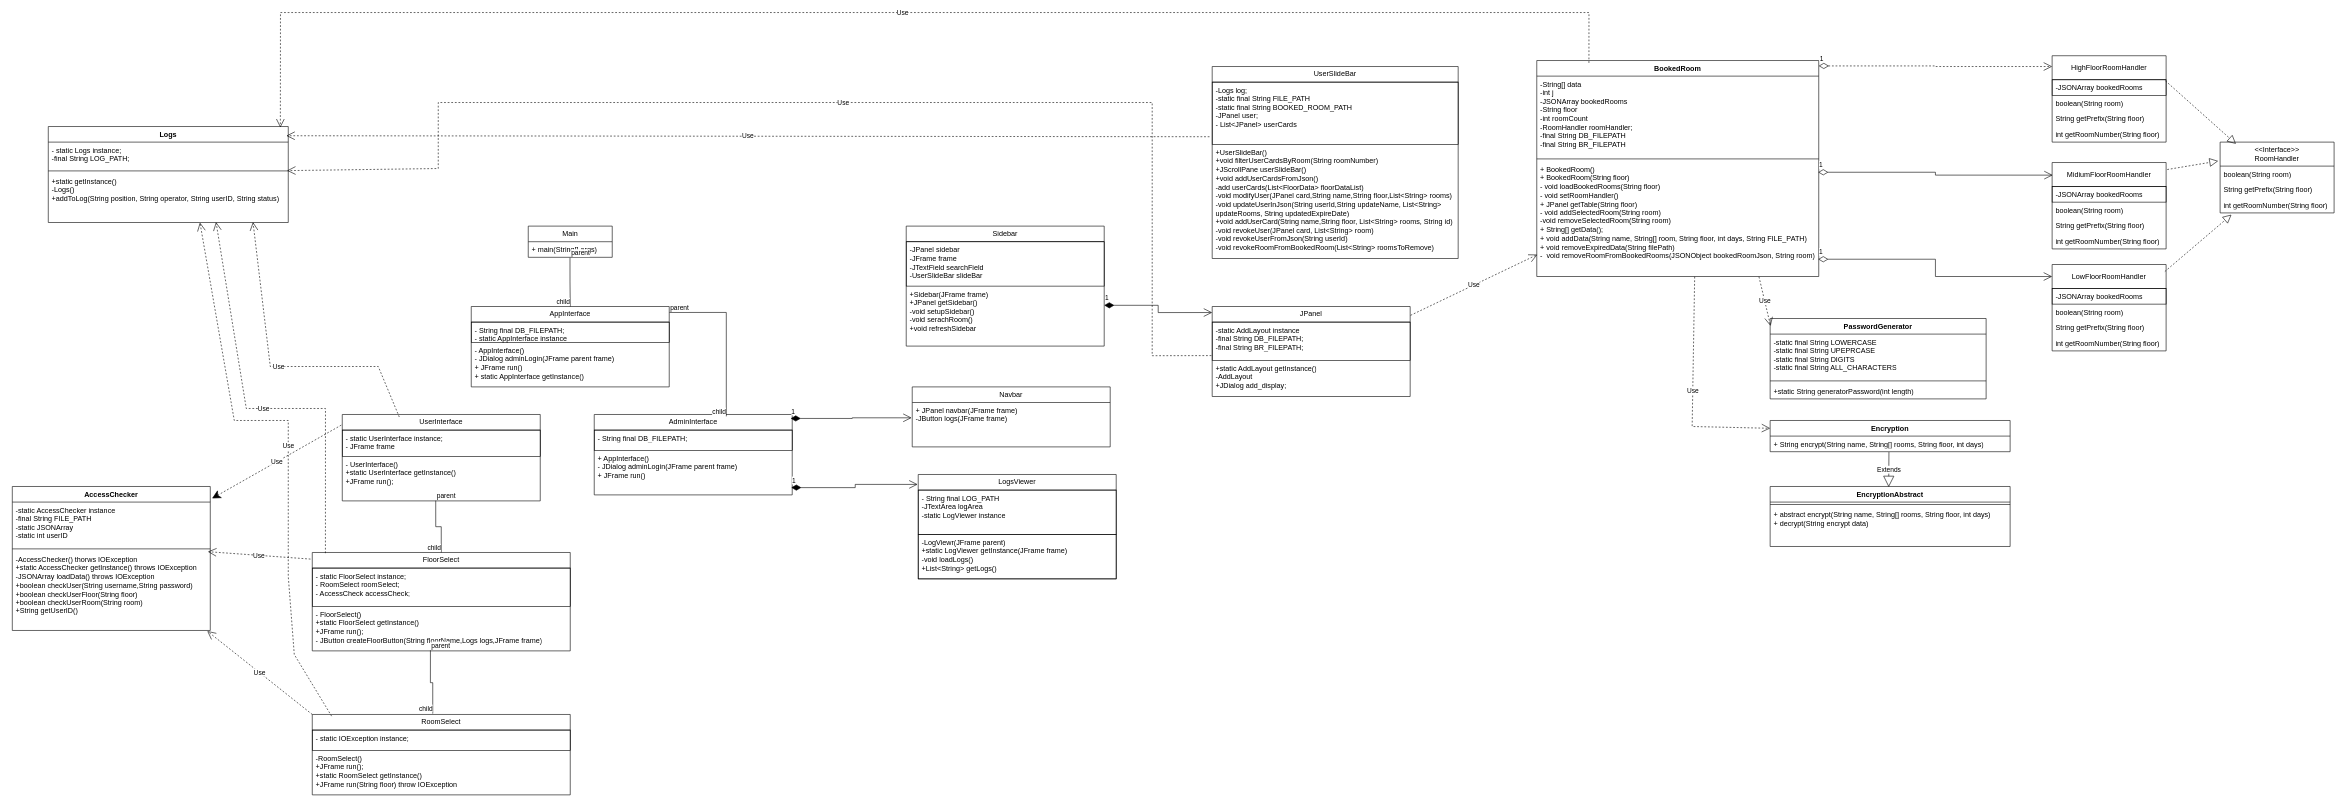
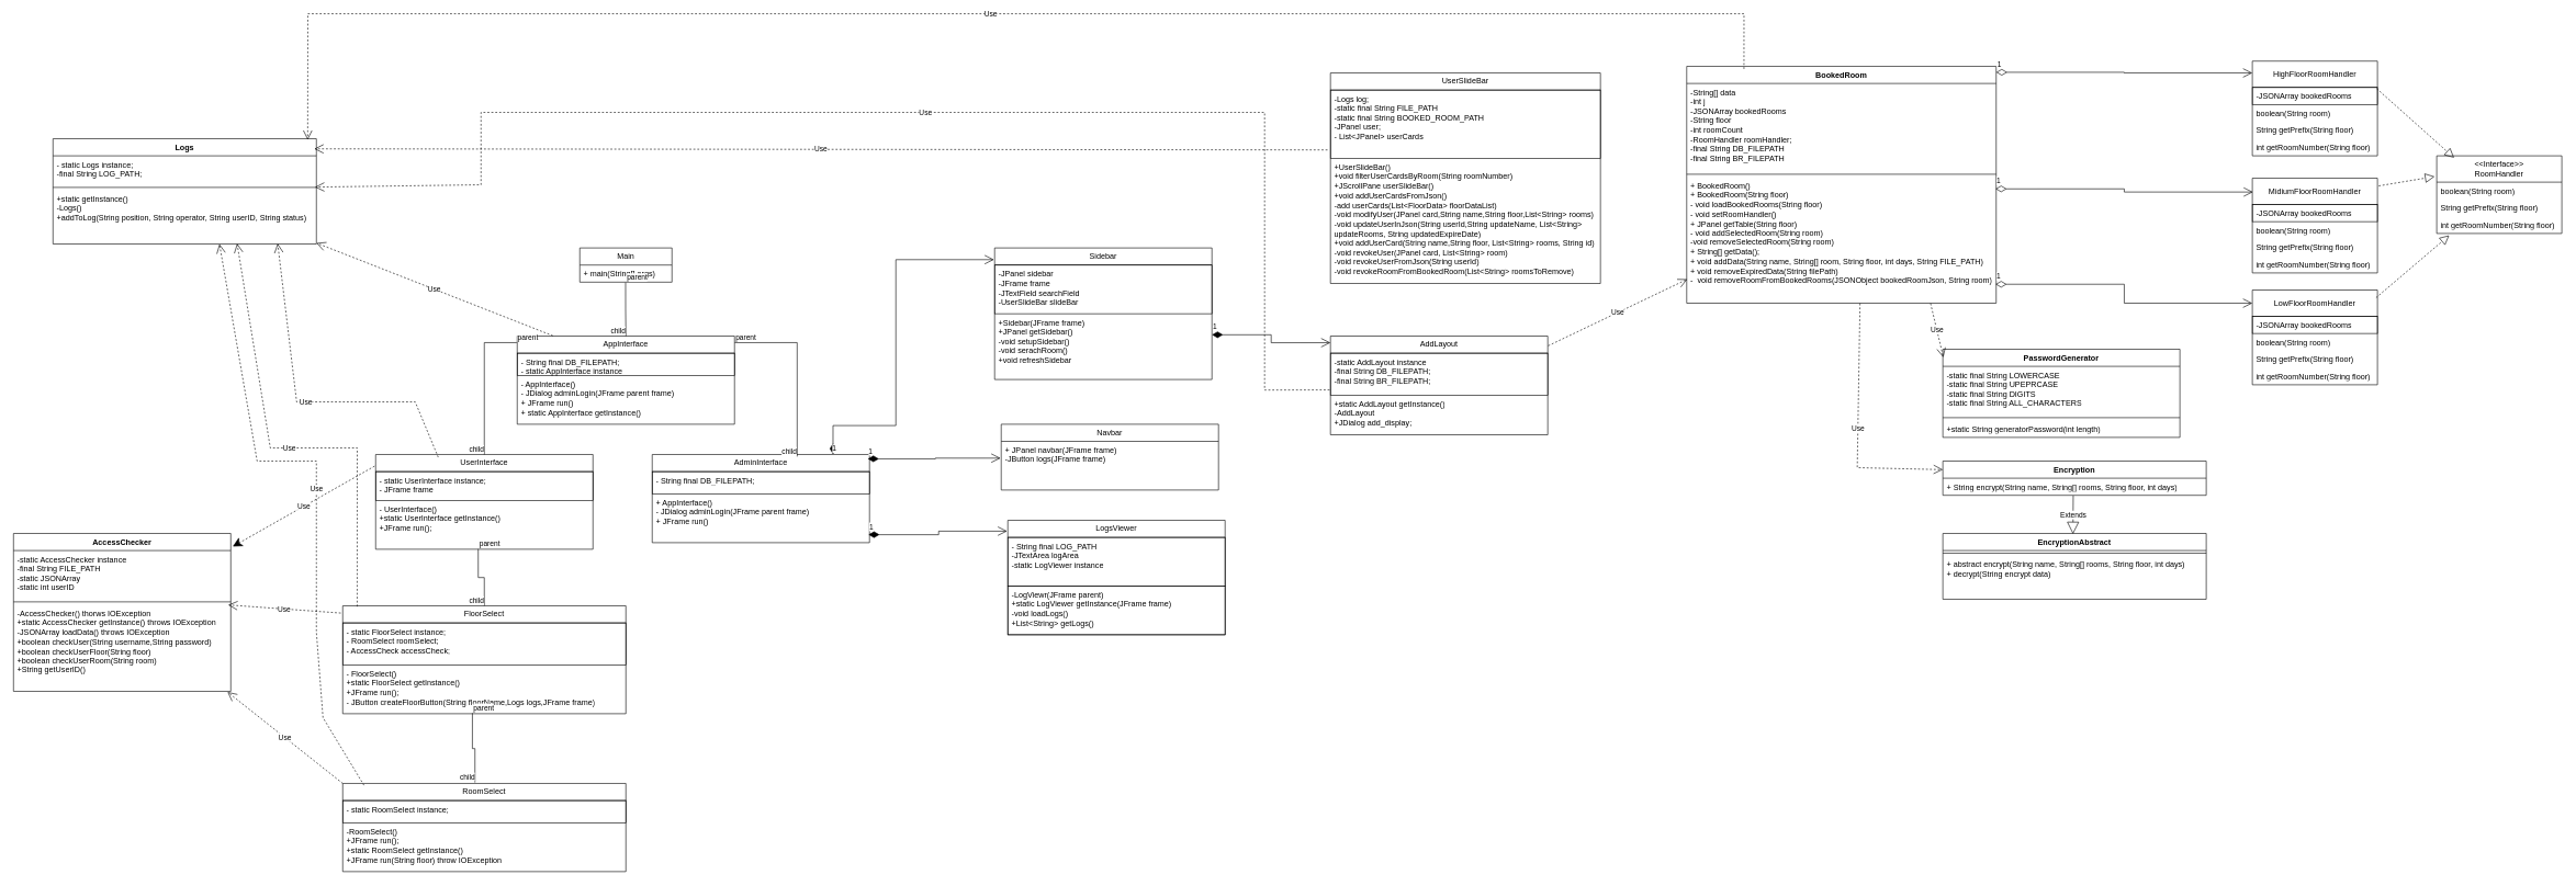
- <mxCell id="105" value="1" style="endArrow=open;html=1;endSize=12;startArrow=diamondThin;startSize=14;startFill=0;edgeStyle=orthogonalEdgeStyle;align=left;verticalAlign=bottom;rounded=0;exitX=1;exitY=0.025;exitDx=0;exitDy=0;exitPerimeter=0;entryX=0;entryY=0.125;entryDx=0;entryDy=0;entryPerimeter=0;dashed=1;" parent="1" source="37" target="45" edge="1"><mxGeometry x="-1" y="3" relative="1" as="geometry"><mxPoint x="3120" y="240" as="sourcePoint" /><mxPoint x="3280" y="240" as="targetPoint" /></mxGeometry></mxCell>
+ <mxCell id="105" value="1" style="endArrow=open;html=1;endSize=12;startArrow=diamondThin;startSize=14;startFill=0;edgeStyle=orthogonalEdgeStyle;align=left;verticalAlign=bottom;rounded=0;exitX=1;exitY=0.025;exitDx=0;exitDy=0;exitPerimeter=0;entryX=0;entryY=0.125;entryDx=0;entryDy=0;entryPerimeter=0;" parent="1" source="37" target="45" edge="1"><mxGeometry x="-1" y="3" relative="1" as="geometry"><mxPoint x="3120" y="240" as="sourcePoint" /><mxPoint x="3280" y="240" as="targetPoint" /></mxGeometry></mxCell>
+ <mxCell id="98" value="Use" style="endArrow=open;endSize=12;dashed=1;html=1;rounded=0;exitX=0.164;exitY=-0.004;exitDx=0;exitDy=0;exitPerimeter=0;" parent="1" source="4" target="30" edge="1"><mxGeometry width="160" relative="1" as="geometry"><mxPoint x="730" y="440" as="sourcePoint" /><mxPoint x="890" y="440" as="targetPoint" /></mxGeometry></mxCell>
+ <mxCell id="76" value="1" style="endArrow=open;html=1;endSize=12;startArrow=diamondThin;startSize=14;startFill=1;edgeStyle=orthogonalEdgeStyle;align=left;verticalAlign=bottom;rounded=0;exitX=0.832;exitY=-0.003;exitDx=0;exitDy=0;exitPerimeter=0;entryX=-0.003;entryY=0.089;entryDx=0;entryDy=0;entryPerimeter=0;" parent="1" source="10" target="19" edge="1"><mxGeometry x="-1" y="3" relative="1" as="geometry"><mxPoint x="1440" y="600" as="sourcePoint" /><mxPoint x="1600" y="600" as="targetPoint" /><Array as="points"><mxPoint x="1265" y="646" /><mxPoint x="1360" y="646" /><mxPoint x="1360" y="394" /></Array></mxGeometry></mxCell>
- <mxCell id="34" value="JPanel" style="swimlane;fontStyle=0;childLayout=stackLayout;horizontal=1;startSize=26;fillColor=none;horizontalStack=0;resizeParent=1;resizeParentMax=0;resizeLast=0;collapsible=1;marginBottom=0;whiteSpace=wrap;html=1;" parent="1" vertex="1"><mxGeometry x="2020" y="510" width="330" height="150" as="geometry" /></mxCell>
+ <mxCell id="34" value="AddLayout" style="swimlane;fontStyle=0;childLayout=stackLayout;horizontal=1;startSize=26;fillColor=none;horizontalStack=0;resizeParent=1;resizeParentMax=0;resizeLast=0;collapsible=1;marginBottom=0;whiteSpace=wrap;html=1;" parent="1" vertex="1"><mxGeometry x="2020" y="510" width="330" height="150" as="geometry" /></mxCell>
+ <mxCell id="73" value="" style="endArrow=none;html=1;edgeStyle=orthogonalEdgeStyle;rounded=0;exitX=-0.002;exitY=0.074;exitDx=0;exitDy=0;exitPerimeter=0;entryX=0.5;entryY=0;entryDx=0;entryDy=0;" parent="1" source="4" target="7" edge="1"><mxGeometry relative="1" as="geometry"><mxPoint x="1030" y="690" as="sourcePoint" /><mxPoint x="1190" y="690" as="targetPoint" /></mxGeometry></mxCell>
+ <mxCell id="74" value="parent" style="edgeLabel;resizable=0;html=1;align=left;verticalAlign=bottom;" parent="73" connectable="0" vertex="1"><mxGeometry x="-1" relative="1" as="geometry" /></mxCell>
+ <mxCell id="75" value="child" style="edgeLabel;resizable=0;html=1;align=right;verticalAlign=bottom;" parent="73" connectable="0" vertex="1"><mxGeometry x="1" relative="1" as="geometry" /></mxCell>
- <mxCell id="17" value="- static IOException instance;" style="text;strokeColor=light-dark(#000000,#000000);fillColor=none;align=left;verticalAlign=top;spacingLeft=4;spacingRight=4;overflow=hidden;rotatable=0;points=[[0,0.5],[1,0.5]];portConstraint=eastwest;whiteSpace=wrap;html=1;" parent="16" vertex="1"><mxGeometry y="26" width="430" height="34" as="geometry" /></mxCell>
+ <mxCell id="17" value="- static RoomSelect instance;" style="text;strokeColor=light-dark(#000000,#000000);fillColor=none;align=left;verticalAlign=top;spacingLeft=4;spacingRight=4;overflow=hidden;rotatable=0;points=[[0,0.5],[1,0.5]];portConstraint=eastwest;whiteSpace=wrap;html=1;" parent="16" vertex="1"><mxGeometry y="26" width="430" height="34" as="geometry" /></mxCell>
